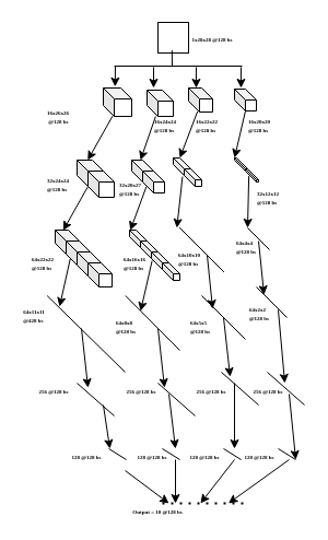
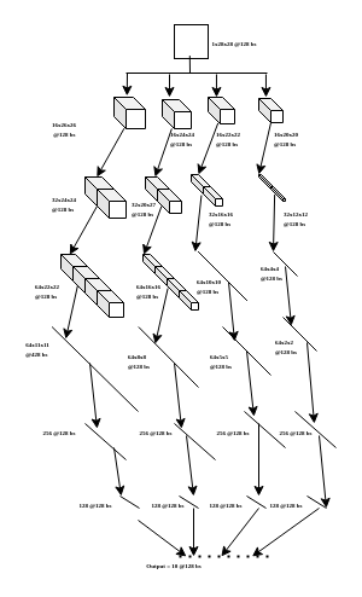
+ <mxCell id="78" value="&lt;div style=&quot;text-align: justify&quot;&gt;&lt;b style=&quot;font-size: 5px ; font-family: &amp;#34;times new roman&amp;#34;&quot;&gt;32x16x16&lt;/b&gt;&lt;/div&gt;&lt;b style=&quot;font-size: 5px ; font-family: &amp;#34;times new roman&amp;#34;&quot;&gt;&lt;div style=&quot;text-align: justify&quot;&gt;&lt;b&gt;@128 bs&lt;/b&gt;&lt;/div&gt;&lt;/b&gt;" style="text;html=1;strokeColor=none;fillColor=none;align=center;verticalAlign=middle;rounded=0;whiteSpace=wrap;labelBackgroundColor=none;labelBorderColor=none;" vertex="1" parent="1"><mxGeometry x="172" y="172" width="22" height="12" as="geometry" /></mxCell>
